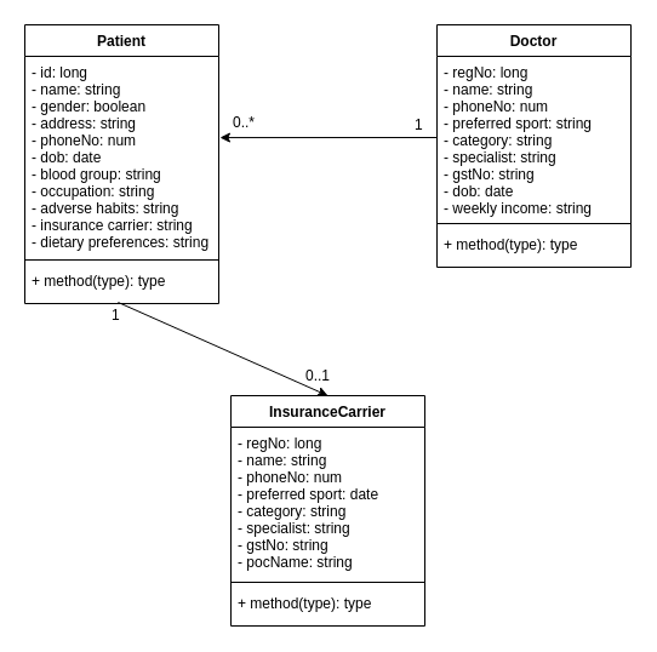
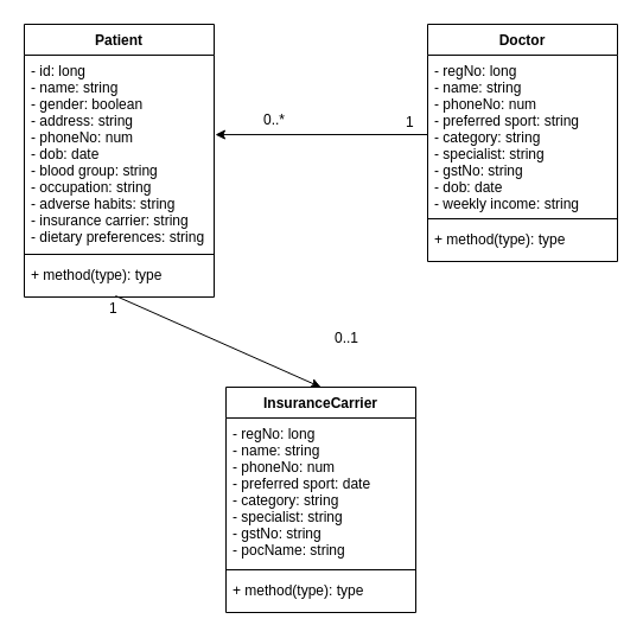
- <mxCell id="16" value="0..*" style="text;html=1;resizable=0;points=[];autosize=1;align=left;verticalAlign=top;spacingTop=-4;" vertex="1" parent="1"><mxGeometry x="190" y="91" width="30" height="20" as="geometry" /></mxCell>
+ <mxCell id="16" value="0..*" style="text;html=1;resizable=0;points=[];autosize=1;align=left;verticalAlign=top;spacingTop=-4;" vertex="1" parent="1"><mxGeometry x="220" y="91" width="30" height="20" as="geometry" /></mxCell>
- <mxCell id="19" value="0..1" style="text;html=1;resizable=0;points=[];autosize=1;align=left;verticalAlign=top;spacingTop=-4;" vertex="1" parent="1"><mxGeometry x="250" y="300" width="40" height="20" as="geometry" /></mxCell>
+ <mxCell id="19" value="0..1" style="text;html=1;resizable=0;points=[];autosize=1;align=left;verticalAlign=top;spacingTop=-4;" vertex="1" parent="1"><mxGeometry x="280" y="275" width="40" height="20" as="geometry" /></mxCell>
